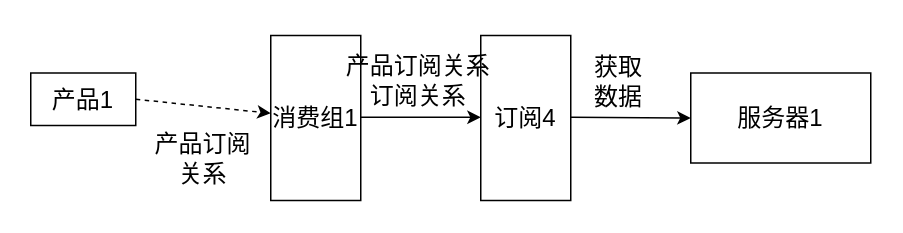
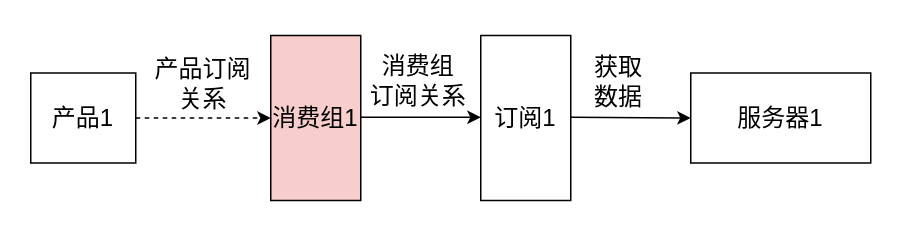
- <mxCell id="10" value="&lt;font style=&quot;font-size: 16px;&quot;&gt;产品订阅关系&lt;/font&gt;&lt;div&gt;&lt;font style=&quot;font-size: 16px;&quot;&gt;订阅关系&lt;/font&gt;&lt;/div&gt;" style="text;html=1;align=center;verticalAlign=middle;whiteSpace=wrap;rounded=0;" vertex="1" parent="1"><mxGeometry x="220" y="20" width="116.5" height="65" as="geometry" /></mxCell>
+ <mxCell id="10" value="&lt;font style=&quot;font-size: 16px;&quot;&gt;消费组&lt;/font&gt;&lt;div&gt;&lt;font style=&quot;font-size: 16px;&quot;&gt;订阅关系&lt;/font&gt;&lt;/div&gt;" style="text;html=1;align=center;verticalAlign=middle;whiteSpace=wrap;rounded=0;" vertex="1" parent="1"><mxGeometry x="220" y="20" width="116.5" height="65" as="geometry" /></mxCell>
- <mxCell id="2" value="&lt;font style=&quot;font-size: 16px;&quot;&gt;产品1&lt;/font&gt;" style="rounded=0;whiteSpace=wrap;html=1;" vertex="1" parent="1"><mxGeometry x="20" y="48" width="70" height="35" as="geometry" /></mxCell>
+ <mxCell id="2" value="&lt;font style=&quot;font-size: 16px;&quot;&gt;产品1&lt;/font&gt;" style="rounded=0;whiteSpace=wrap;html=1;" vertex="1" parent="1"><mxGeometry x="20" y="48" width="70" height="60" as="geometry" /></mxCell>
- <mxCell id="3" value="&lt;font style=&quot;font-size: 16px;&quot;&gt;消费组1&lt;/font&gt;" style="rounded=0;whiteSpace=wrap;html=1;" vertex="1" parent="1"><mxGeometry x="180" y="23" width="60" height="110" as="geometry" /></mxCell>
+ <mxCell id="3" value="&lt;font style=&quot;font-size: 16px;&quot;&gt;消费组1&lt;/font&gt;" style="rounded=0;whiteSpace=wrap;html=1;fillColor=#f8cecc;" vertex="1" parent="1"><mxGeometry x="180" y="23" width="60" height="110" as="geometry" /></mxCell>
- <mxCell id="4" value="&lt;font style=&quot;font-size: 16px;&quot;&gt;订阅4&lt;/font&gt;" style="rounded=0;whiteSpace=wrap;html=1;" vertex="1" parent="1"><mxGeometry x="320" y="23" width="60" height="110" as="geometry" /></mxCell>
+ <mxCell id="4" value="&lt;font style=&quot;font-size: 16px;&quot;&gt;订阅1&lt;/font&gt;" style="rounded=0;whiteSpace=wrap;html=1;" vertex="1" parent="1"><mxGeometry x="320" y="23" width="60" height="110" as="geometry" /></mxCell>
- <mxCell id="7" value="&lt;font style=&quot;font-size: 16px;&quot;&gt;产品订阅关系&lt;/font&gt;" style="text;html=1;align=center;verticalAlign=middle;whiteSpace=wrap;rounded=0;" vertex="1" parent="1"><mxGeometry x="100" y="90" width="70" height="30" as="geometry" /></mxCell>
+ <mxCell id="7" value="&lt;font style=&quot;font-size: 16px;&quot;&gt;产品订阅关系&lt;/font&gt;" style="text;html=1;align=center;verticalAlign=middle;whiteSpace=wrap;rounded=0;" vertex="1" parent="1"><mxGeometry x="100" y="40" width="70" height="30" as="geometry" /></mxCell>
